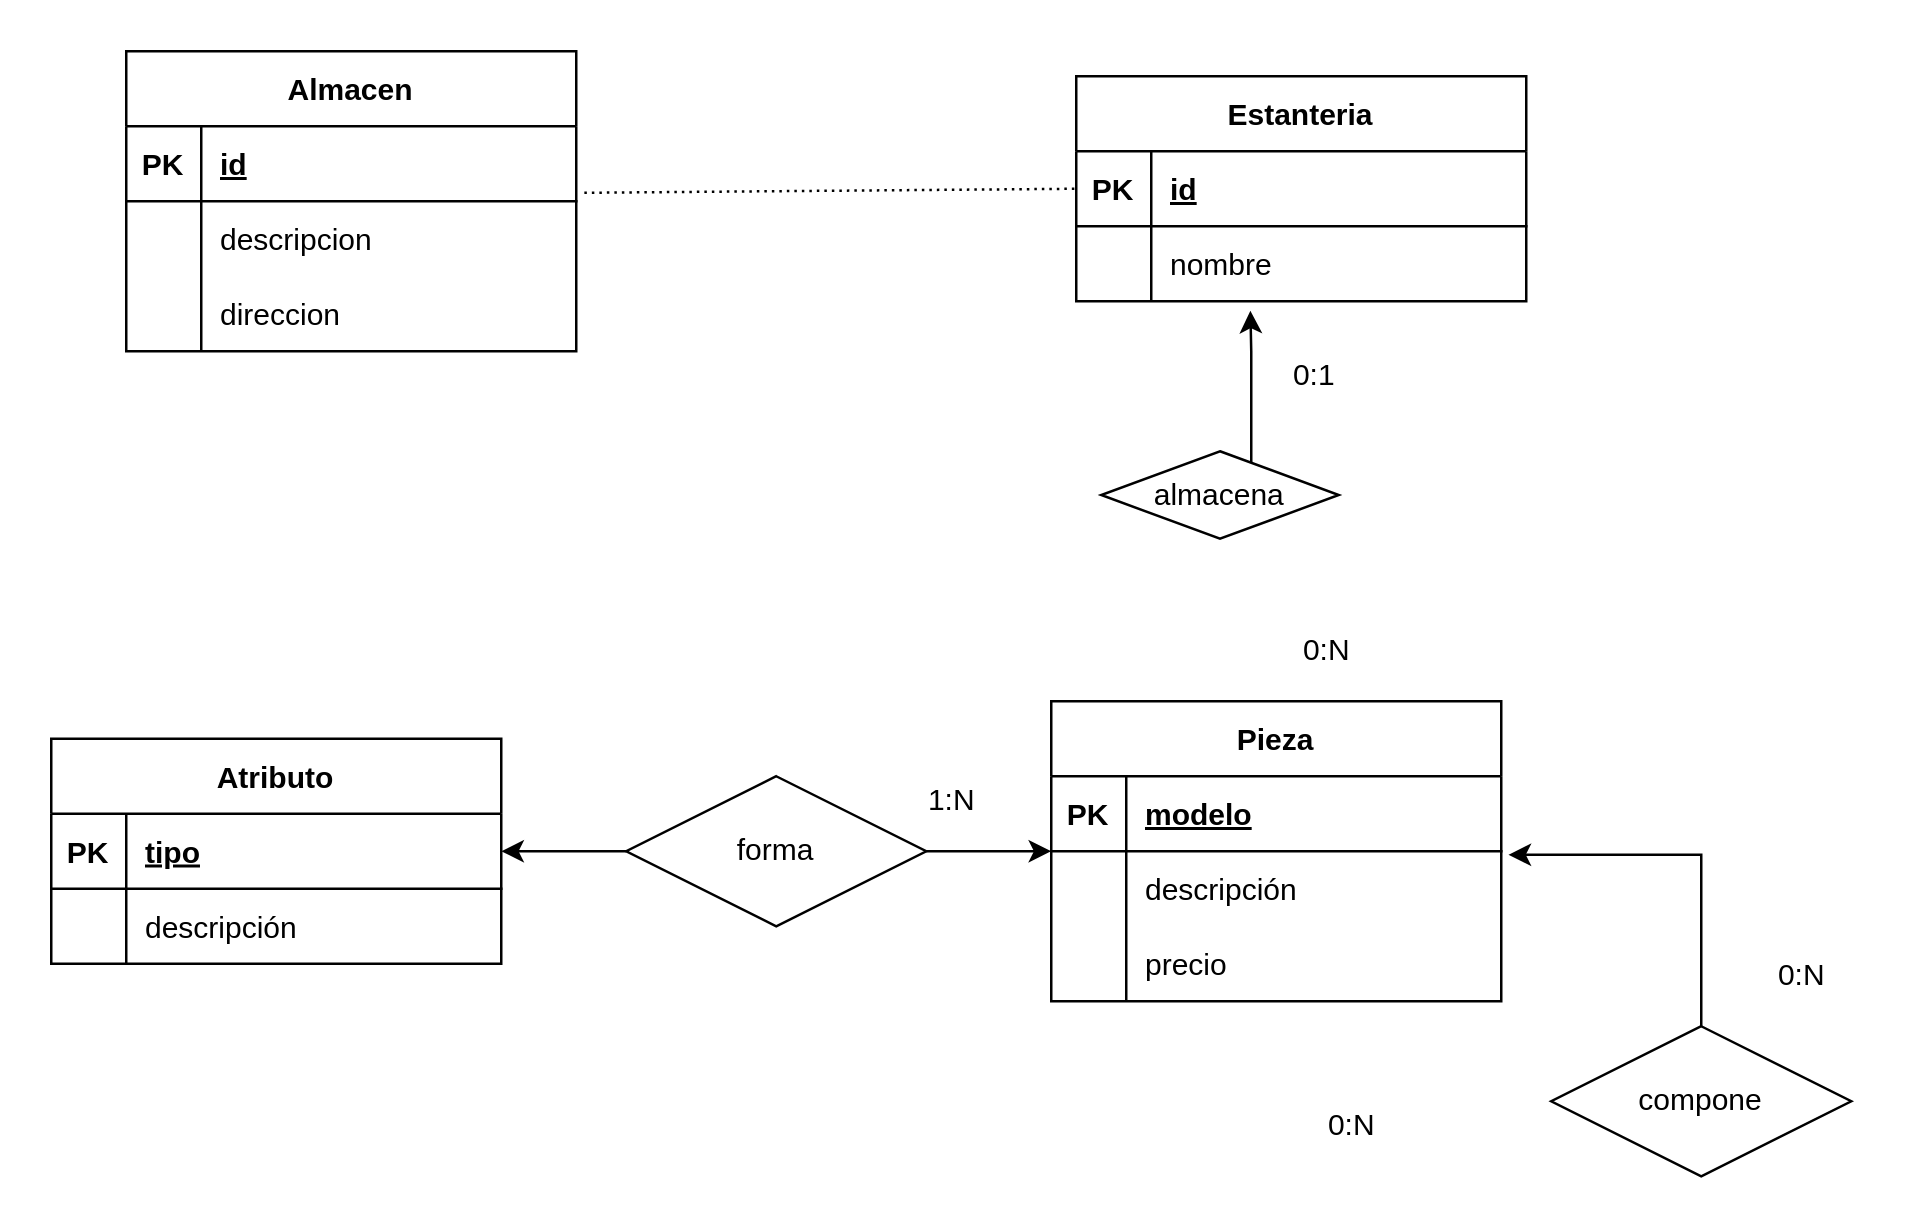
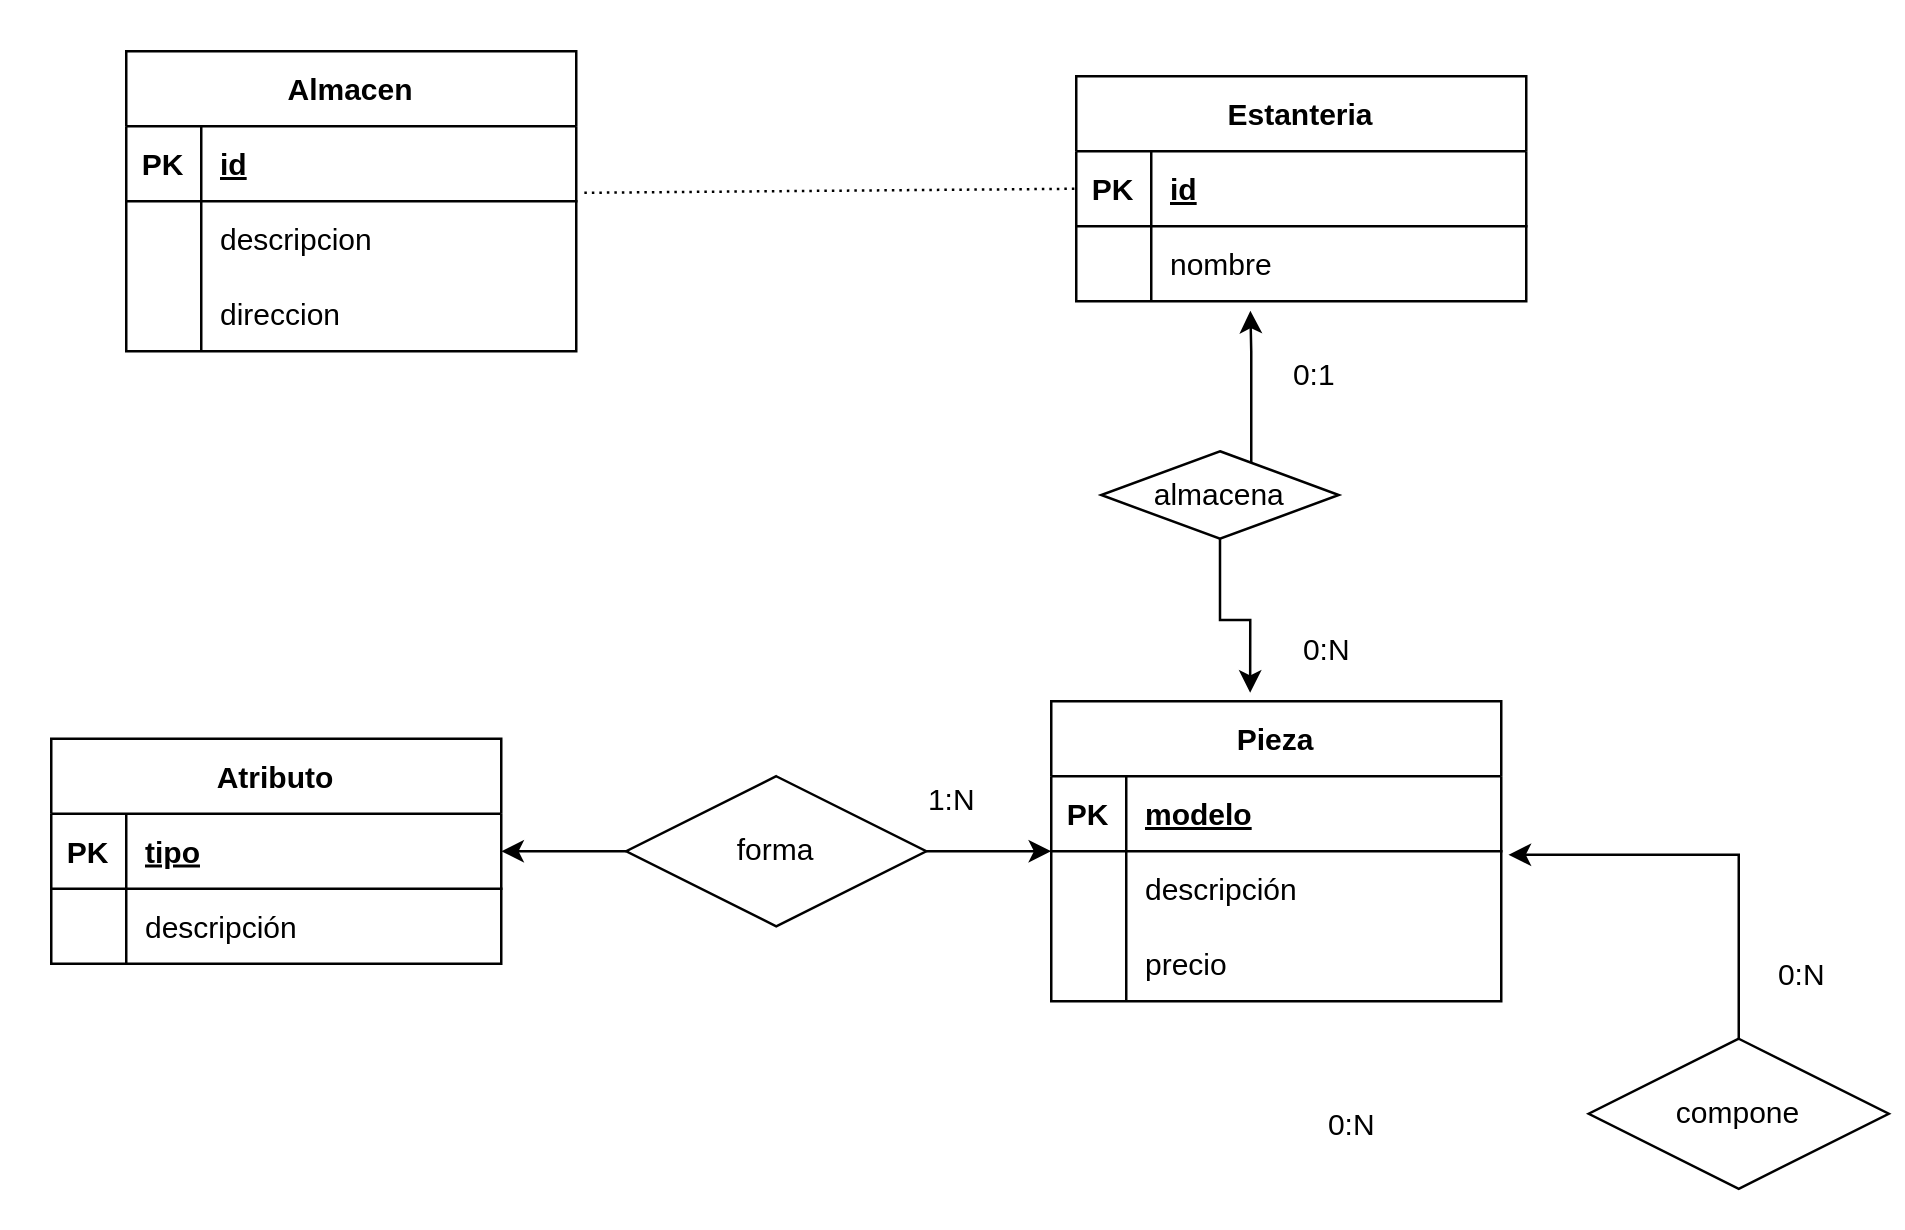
+ <mxCell id="42" style="edgeStyle=orthogonalEdgeStyle;rounded=0;orthogonalLoop=1;jettySize=auto;html=1;entryX=0.442;entryY=-0.028;entryDx=0;entryDy=0;entryPerimeter=0;" parent="1" source="43" target="12" edge="1"><mxGeometry relative="1" as="geometry" /></mxCell>
- <mxCell id="30" value="compone" style="shape=rhombus;perimeter=rhombusPerimeter;whiteSpace=wrap;html=1;align=center;" parent="1" vertex="1"><mxGeometry x="620" y="410" width="120" height="60" as="geometry" /></mxCell>
+ <mxCell id="30" value="compone" style="shape=rhombus;perimeter=rhombusPerimeter;whiteSpace=wrap;html=1;align=center;" parent="1" vertex="1"><mxGeometry x="635" y="415" width="120" height="60" as="geometry" /></mxCell>
